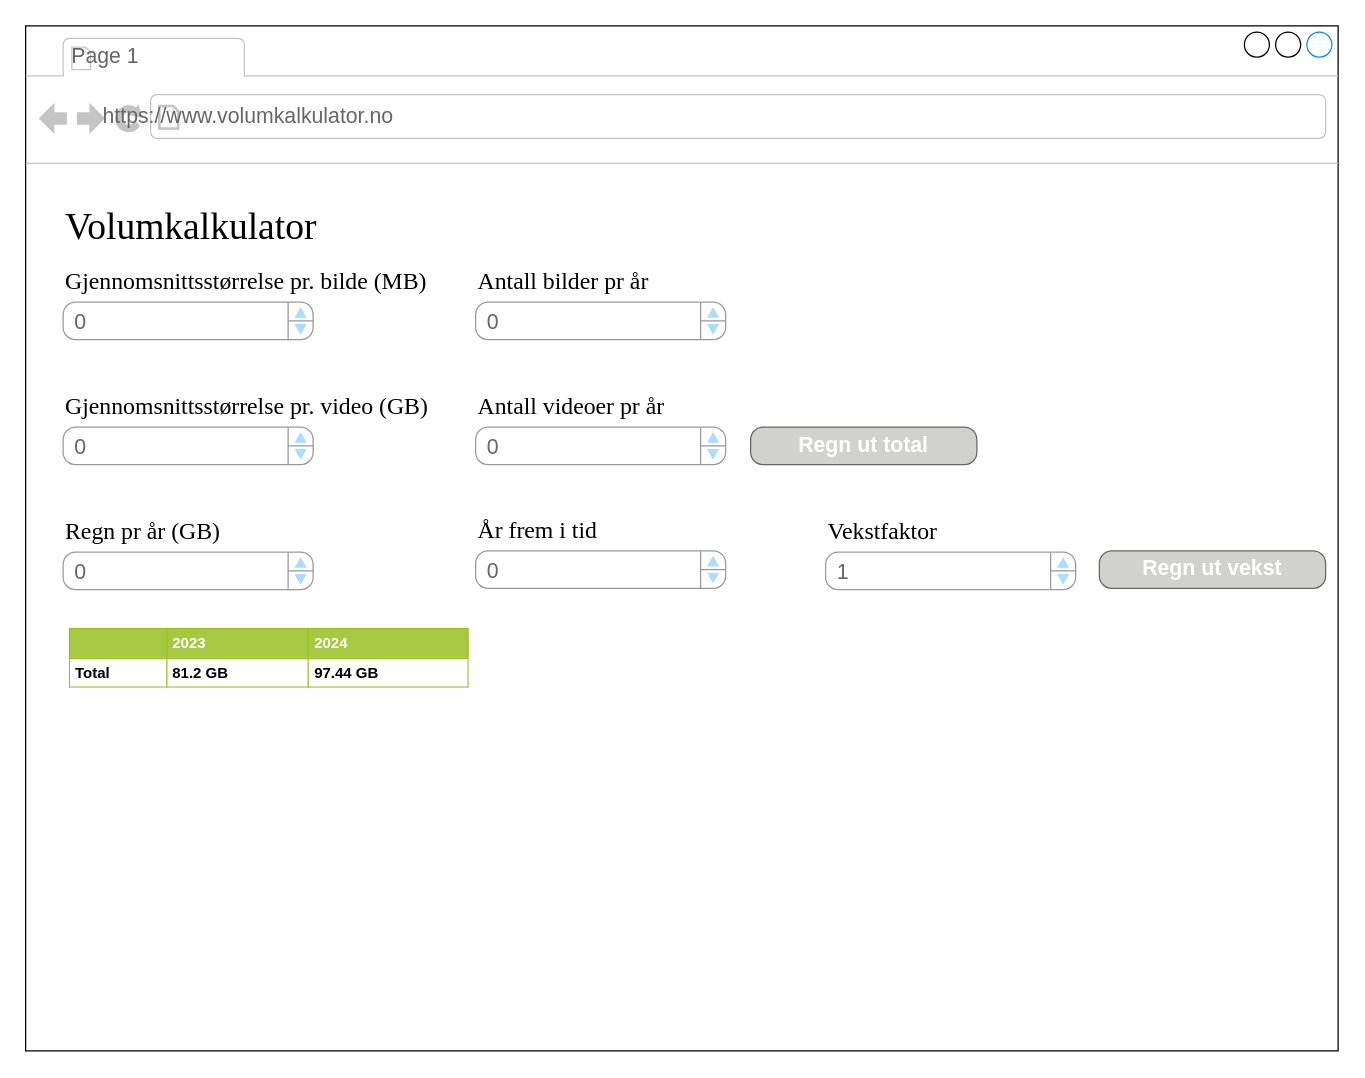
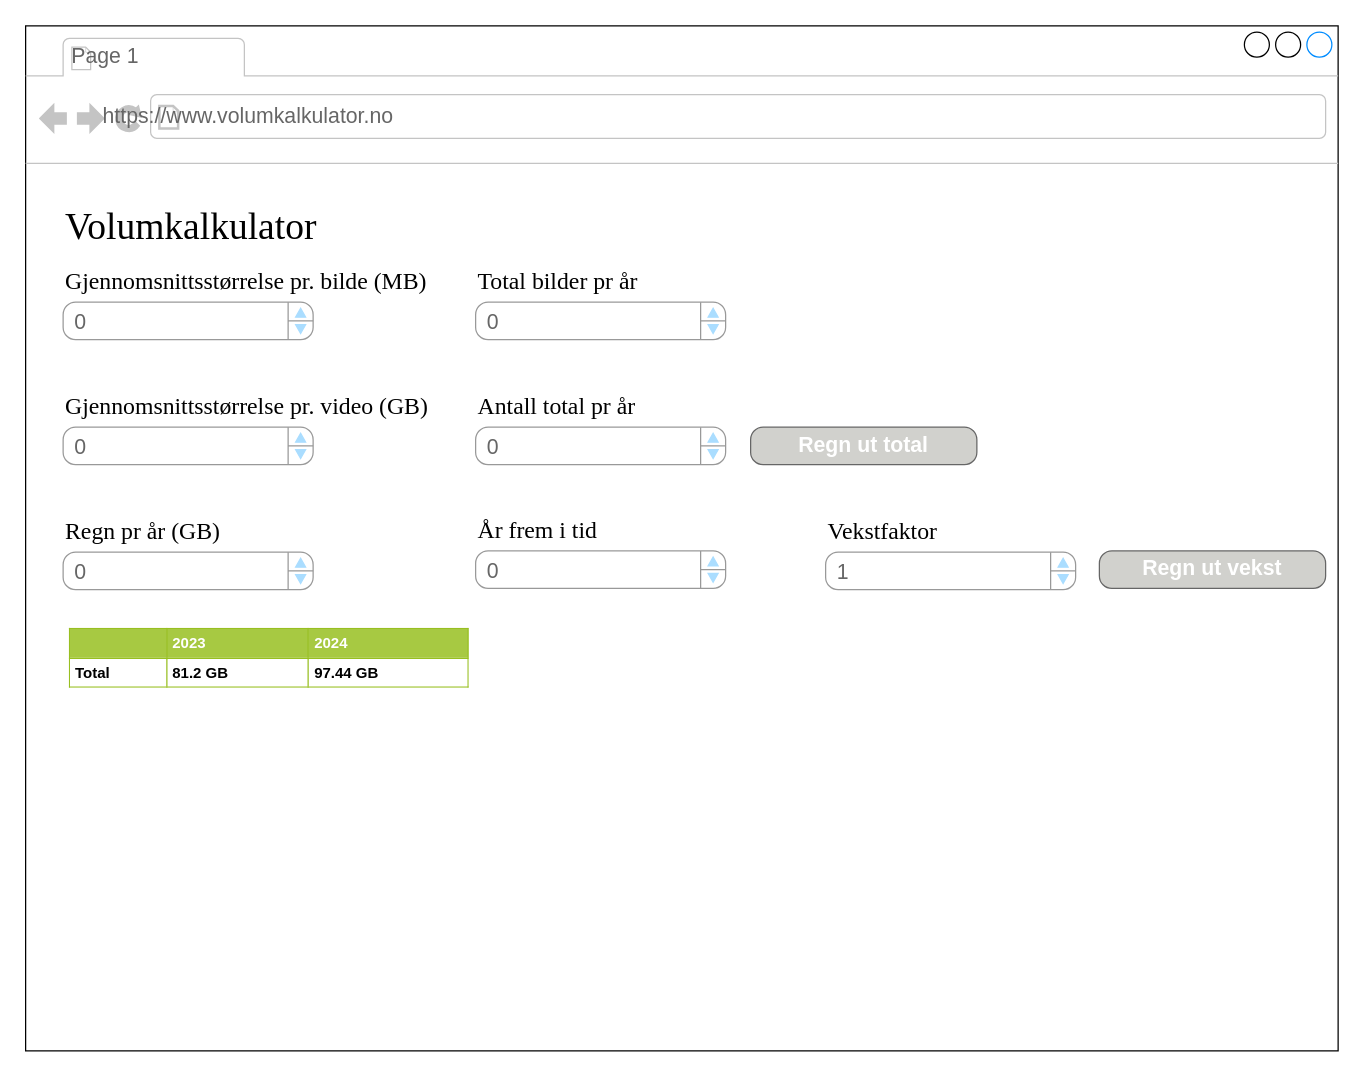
- <mxCell id="9" value="&lt;font style=&quot;font-size: 19px&quot;&gt;Antall bilder pr år&lt;/font&gt;" style="text;html=1;points=[];align=left;verticalAlign=top;spacingTop=-4;fontSize=30;fontFamily=Verdana" vertex="1" parent="2"><mxGeometry x="360" y="180" width="340" height="50" as="geometry" /></mxCell>
+ <mxCell id="9" value="&lt;font style=&quot;font-size: 19px&quot;&gt;Total bilder pr år&lt;/font&gt;" style="text;html=1;points=[];align=left;verticalAlign=top;spacingTop=-4;fontSize=30;fontFamily=Verdana" vertex="1" parent="2"><mxGeometry x="360" y="180" width="340" height="50" as="geometry" /></mxCell>
- <mxCell id="13" value="&lt;font style=&quot;font-size: 19px&quot;&gt;Antall videoer pr år&lt;/font&gt;" style="text;html=1;points=[];align=left;verticalAlign=top;spacingTop=-4;fontSize=30;fontFamily=Verdana" vertex="1" parent="2"><mxGeometry x="360" y="280" width="340" height="50" as="geometry" /></mxCell>
+ <mxCell id="13" value="&lt;font style=&quot;font-size: 19px&quot;&gt;Antall total pr år&lt;/font&gt;" style="text;html=1;points=[];align=left;verticalAlign=top;spacingTop=-4;fontSize=30;fontFamily=Verdana" vertex="1" parent="2"><mxGeometry x="360" y="280" width="340" height="50" as="geometry" /></mxCell>
